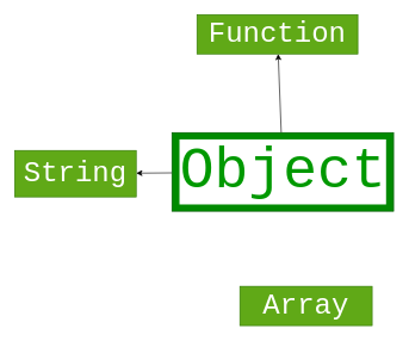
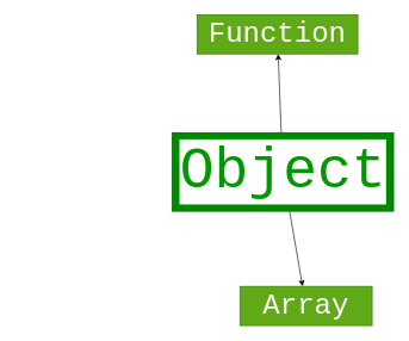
- <mxCell id="4" value="" style="edgeStyle=none;html=1;fontFamily=Courier New;fontSize=40;fontColor=#000000;" edge="1" parent="1" source="5" target="8"><mxGeometry relative="1" as="geometry" /></mxCell>
- <mxCell id="8" value="String" style="whiteSpace=wrap;html=1;labelBackgroundColor=none;fontFamily=Courier New;fontSize=40;fontColor=#ffffff;fillColor=#60a917;strokeColor=#2D7600;" vertex="1" parent="1"><mxGeometry x="20" y="210" width="170" height="65" as="geometry" /></mxCell>
+ <mxCell id="2" value="" style="edgeStyle=none;html=1;fontFamily=Courier New;fontSize=40;fontColor=#000000;" edge="1" parent="1" source="5" target="6"><mxGeometry relative="1" as="geometry" /></mxCell>
